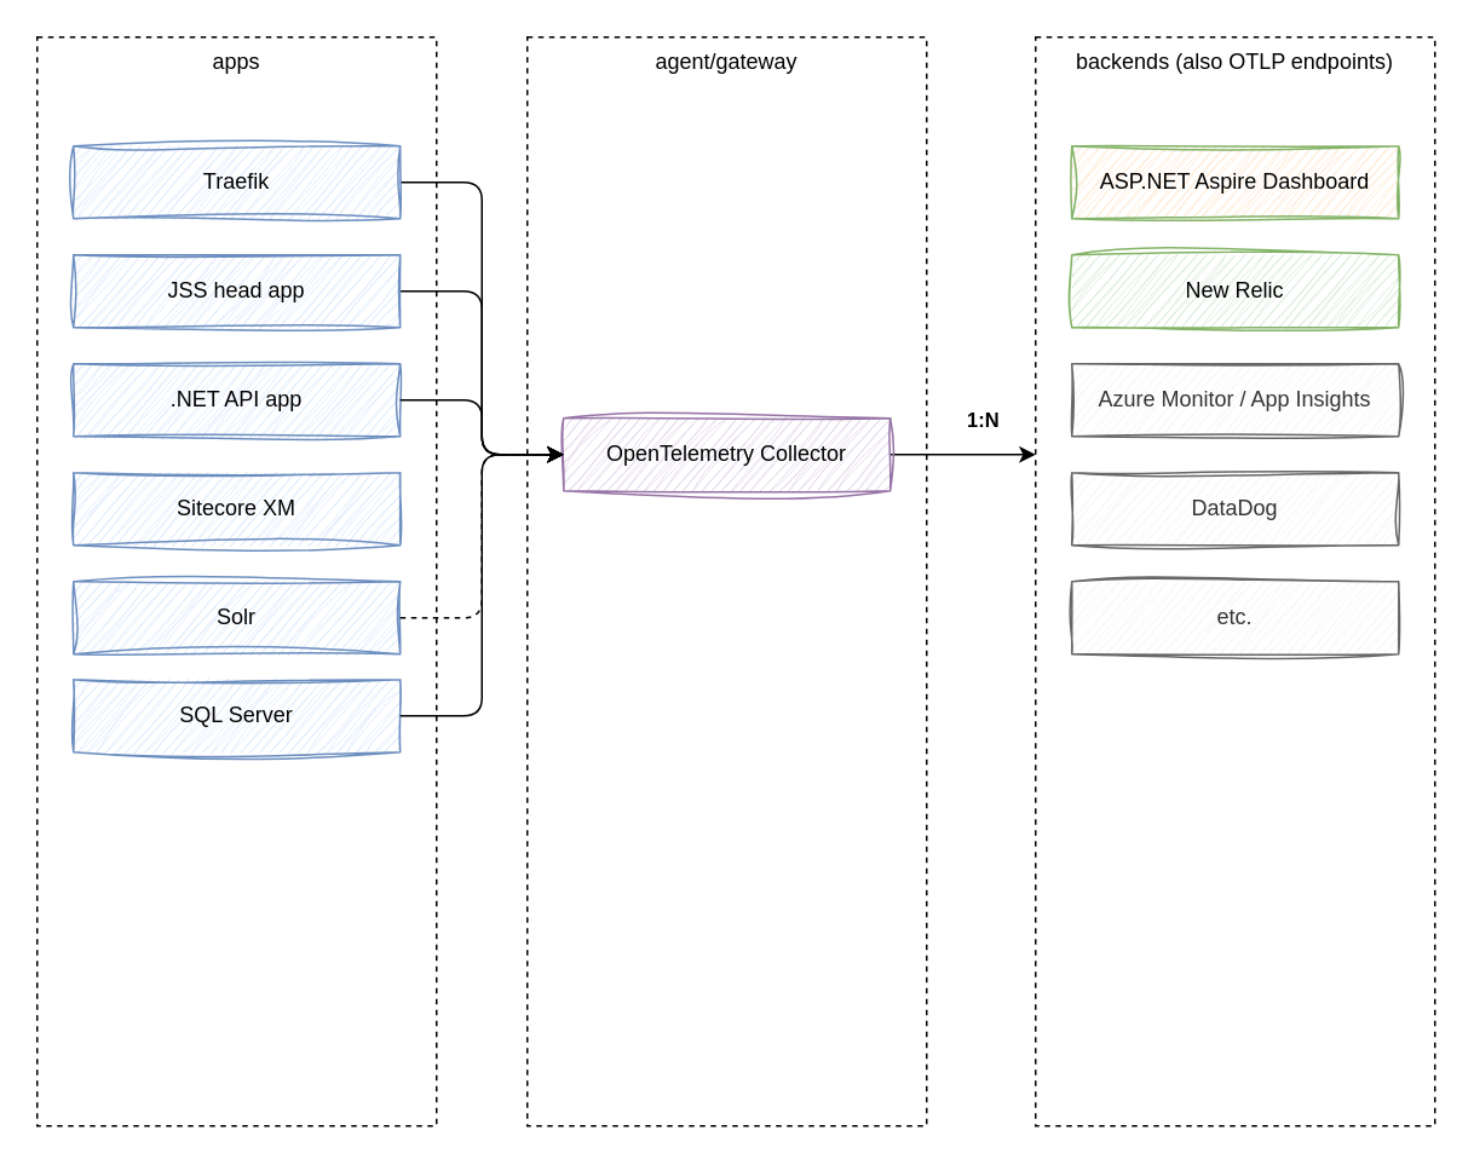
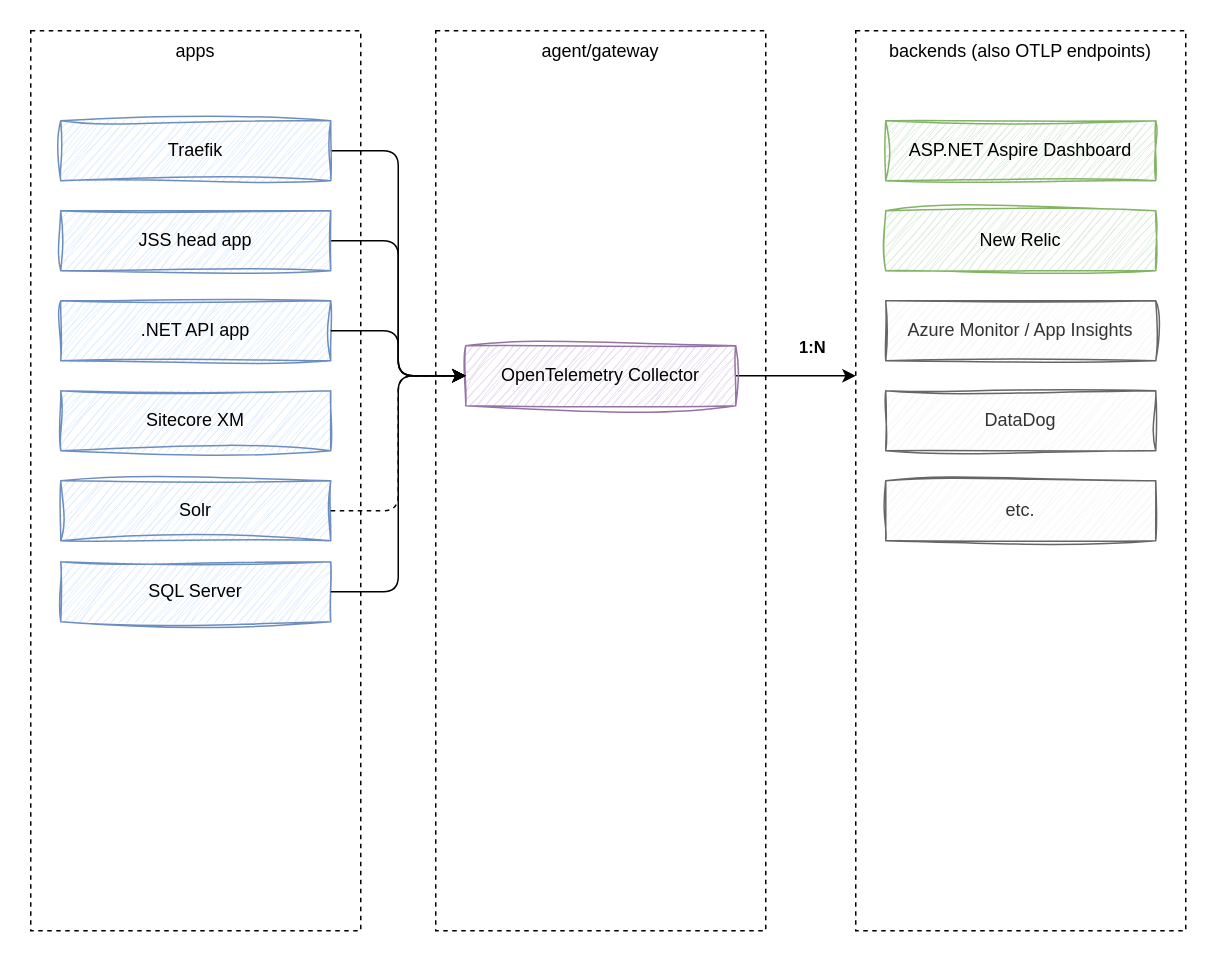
- <mxCell id="16" value="ASP.NET Aspire Dashboard" style="rounded=0;whiteSpace=wrap;html=1;sketch=1;curveFitting=1;jiggle=2;fillColor=#ffe6cc;strokeColor=#82b366;" vertex="1" parent="6"><mxGeometry x="590" y="80" width="180" height="40" as="geometry" /></mxCell>
+ <mxCell id="16" value="ASP.NET Aspire Dashboard" style="rounded=0;whiteSpace=wrap;html=1;sketch=1;curveFitting=1;jiggle=2;fillColor=#d5e8d4;strokeColor=#82b366;" vertex="1" parent="6"><mxGeometry x="590" y="80" width="180" height="40" as="geometry" /></mxCell>
